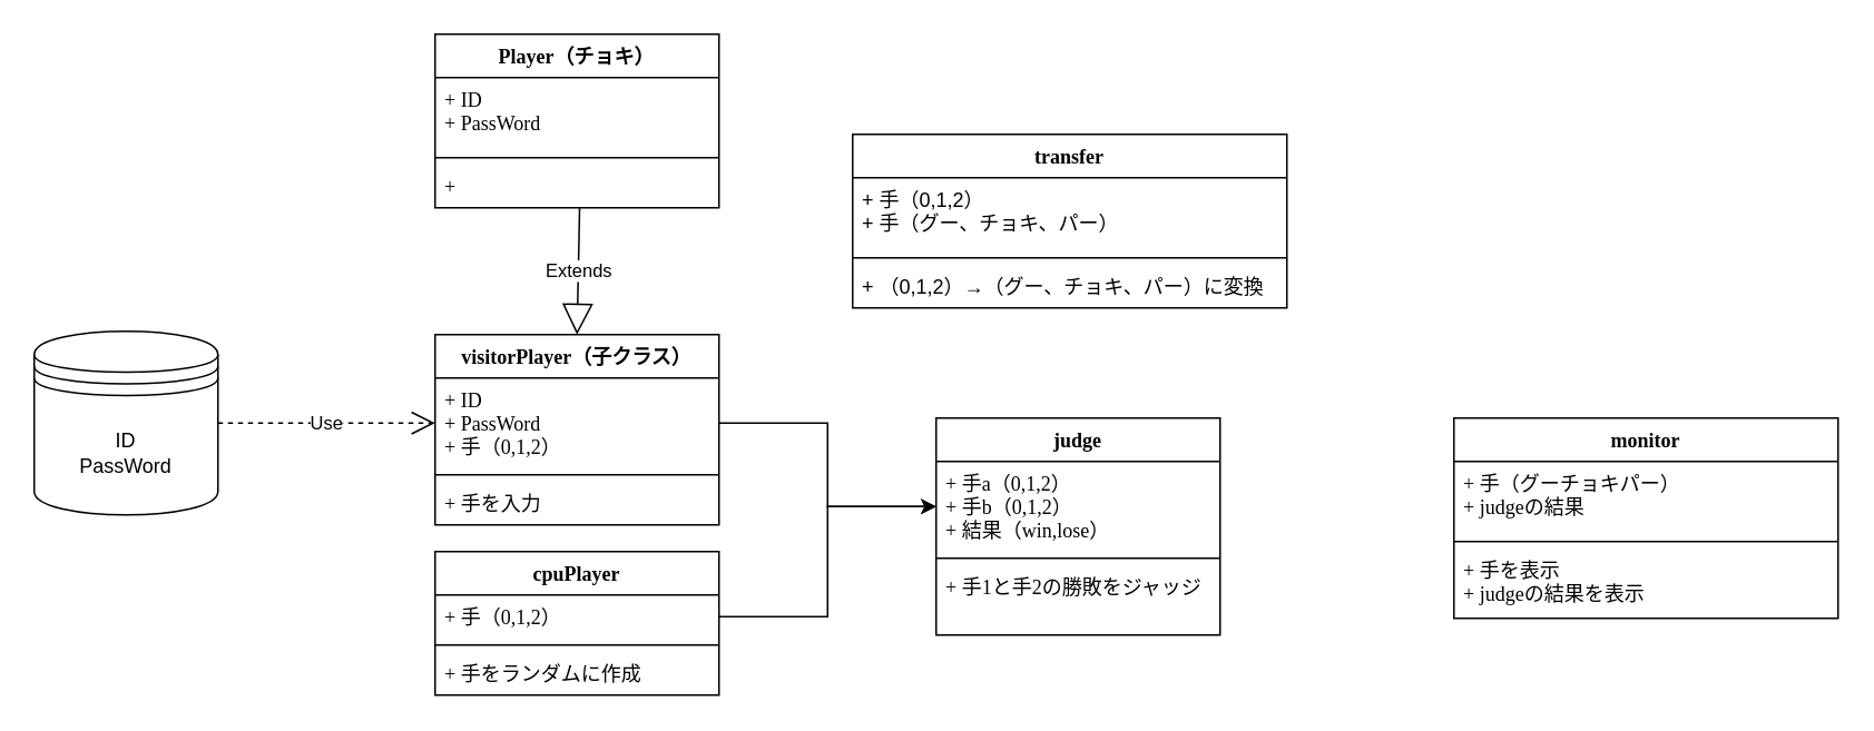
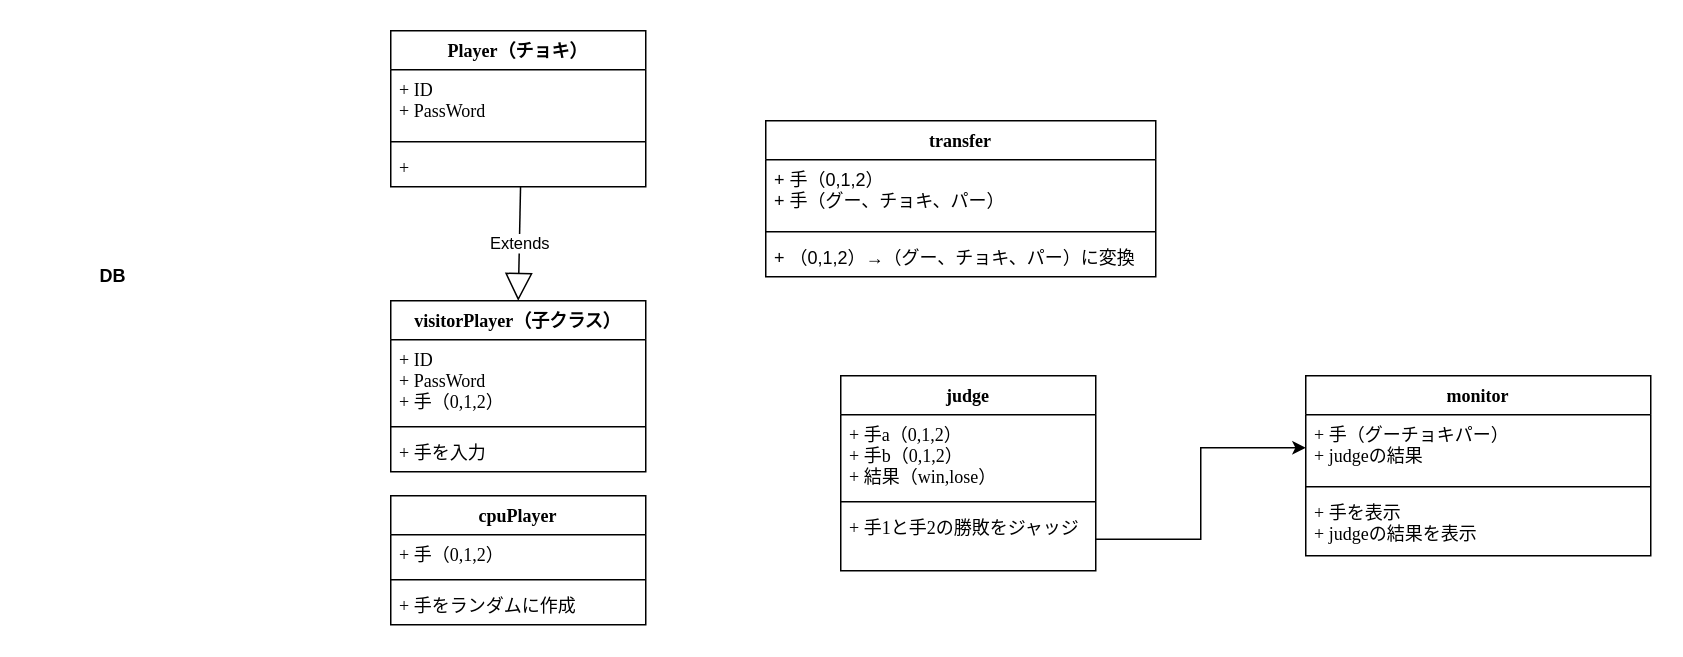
+ <mxCell id="32" value="&lt;b&gt;DB&lt;/b&gt;" style="text;html=1;strokeColor=none;fillColor=none;align=center;verticalAlign=middle;whiteSpace=wrap;rounded=0;" vertex="1" parent="30"><mxGeometry x="35" width="40" height="20" as="geometry" /></mxCell>
- <mxCell id="31" value="ID&lt;br&gt;PassWord" style="shape=datastore;whiteSpace=wrap;html=1;" vertex="1" parent="30"><mxGeometry y="24" width="110" height="110" as="geometry" /></mxCell>
- <mxCell id="33" value="Use" style="endArrow=open;endSize=12;dashed=1;html=1;exitX=1;exitY=0.5;exitDx=0;exitDy=0;entryX=0;entryY=0.5;entryDx=0;entryDy=0;" edge="1" parent="1" source="31" target="20"><mxGeometry width="160" relative="1" as="geometry"><mxPoint x="150" y="71.5" as="sourcePoint" /><mxPoint x="310" y="71.5" as="targetPoint" /></mxGeometry></mxCell>
- <mxCell id="24" style="edgeStyle=orthogonalEdgeStyle;rounded=0;orthogonalLoop=1;jettySize=auto;html=1;exitX=1;exitY=0.5;exitDx=0;exitDy=0;entryX=0;entryY=0.5;entryDx=0;entryDy=0;fontFamily=Comic Sans MS;" parent="1" source="20" target="3" edge="1"><mxGeometry relative="1" as="geometry" /></mxCell>
+ <mxCell id="18" style="edgeStyle=orthogonalEdgeStyle;rounded=0;orthogonalLoop=1;jettySize=auto;html=1;exitX=1;exitY=0.5;exitDx=0;exitDy=0;entryX=0;entryY=0.5;entryDx=0;entryDy=0;fontFamily=Comic Sans MS;" parent="1" source="5" target="7" edge="1"><mxGeometry relative="1" as="geometry" /></mxCell>
- <mxCell id="23" style="edgeStyle=orthogonalEdgeStyle;rounded=0;orthogonalLoop=1;jettySize=auto;html=1;exitX=1;exitY=0.5;exitDx=0;exitDy=0;entryX=0;entryY=0.5;entryDx=0;entryDy=0;fontFamily=Comic Sans MS;" parent="1" source="11" target="3" edge="1"><mxGeometry relative="1" as="geometry" /></mxCell>
